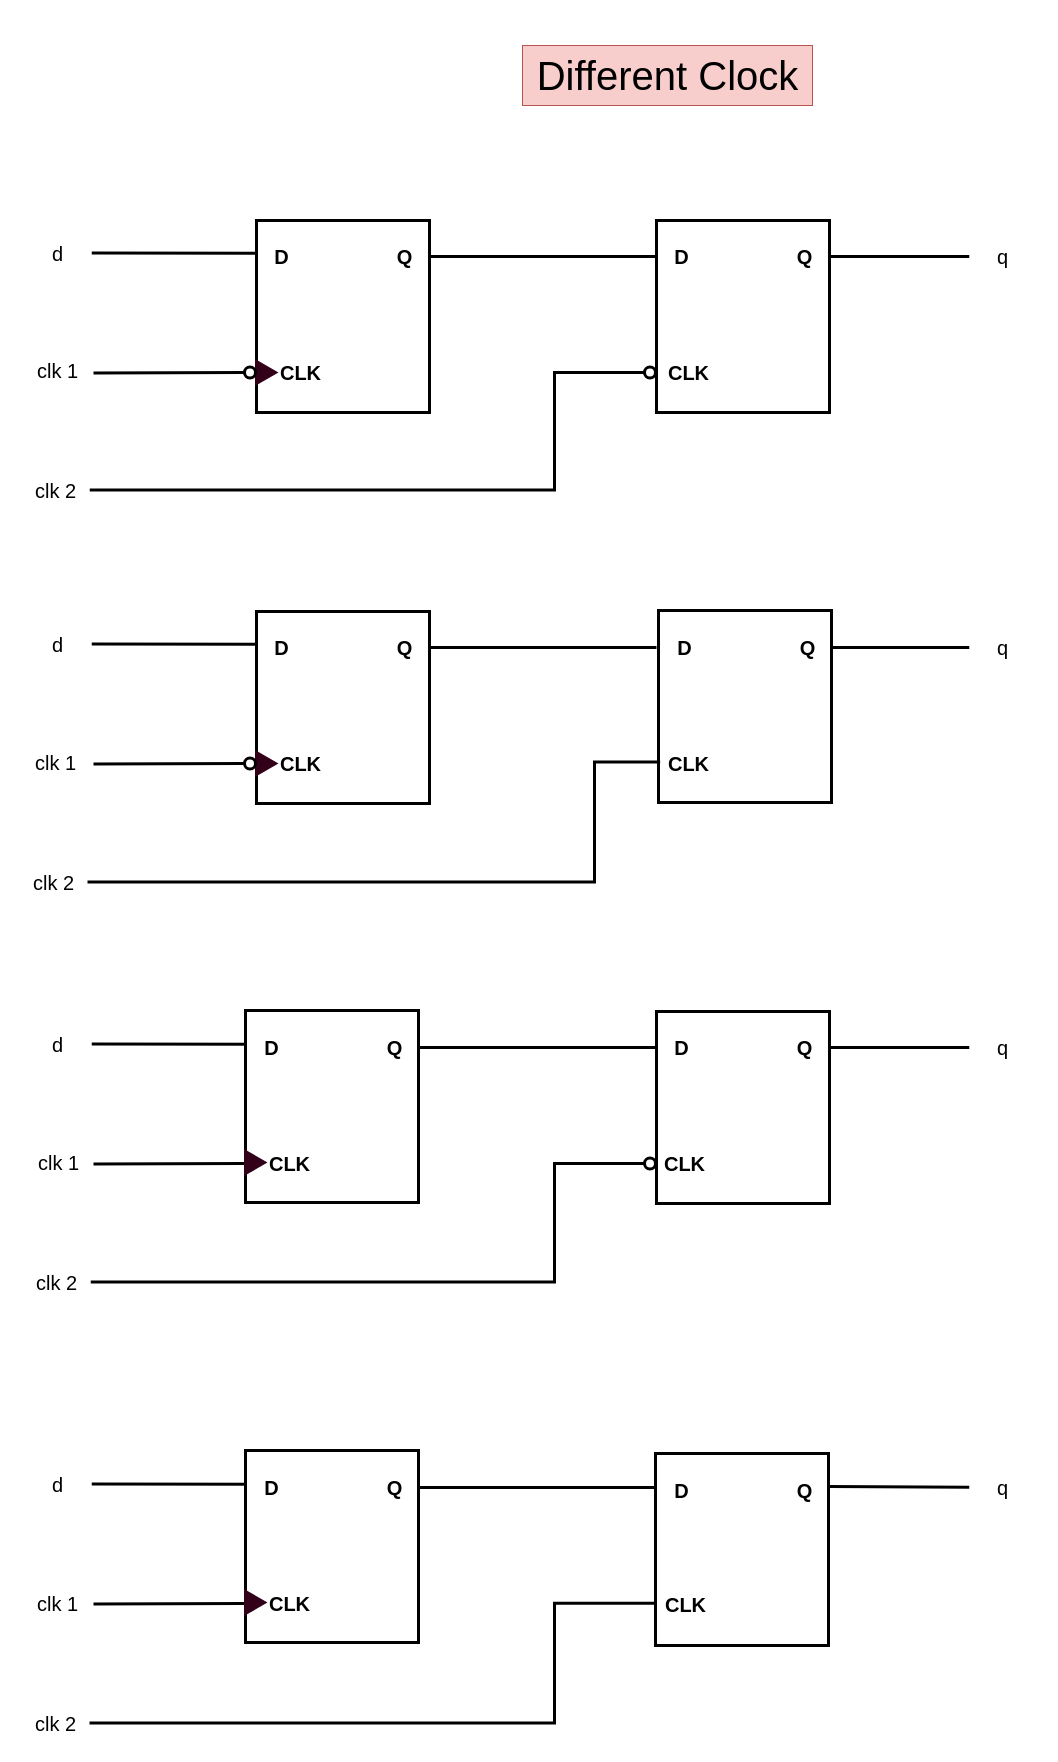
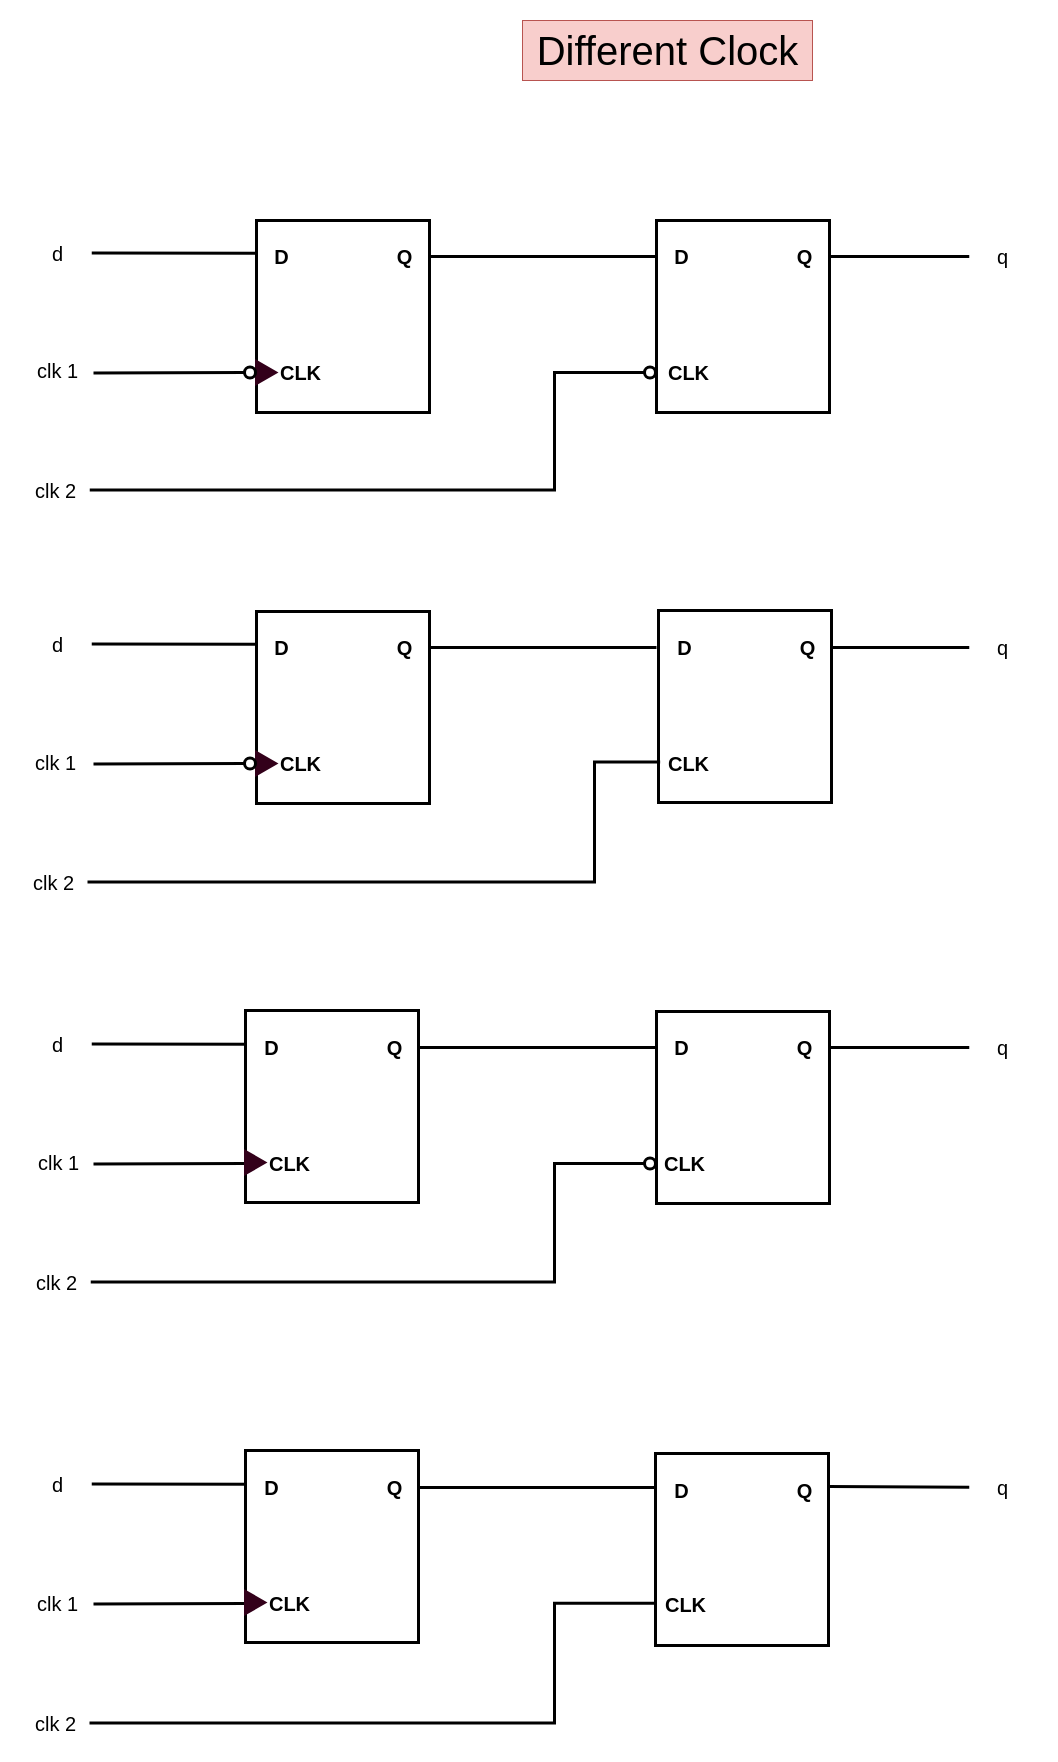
- <mxCell id="78" value="&lt;font style=&quot;font-size: 40px;&quot;&gt;Different Clock&lt;/font&gt;" style="text;html=1;align=center;verticalAlign=middle;resizable=0;points=[];autosize=1;strokeColor=#b85450;fillColor=#f8cecc;" parent="1" vertex="1"><mxGeometry x="522" y="45" width="290" height="60" as="geometry" /></mxCell>
+ <mxCell id="78" value="&lt;font style=&quot;font-size: 40px;&quot;&gt;Different Clock&lt;/font&gt;" style="text;html=1;align=center;verticalAlign=middle;resizable=0;points=[];autosize=1;strokeColor=#b85450;fillColor=#f8cecc;" parent="1" vertex="1"><mxGeometry x="522" y="20" width="290" height="60" as="geometry" /></mxCell>
